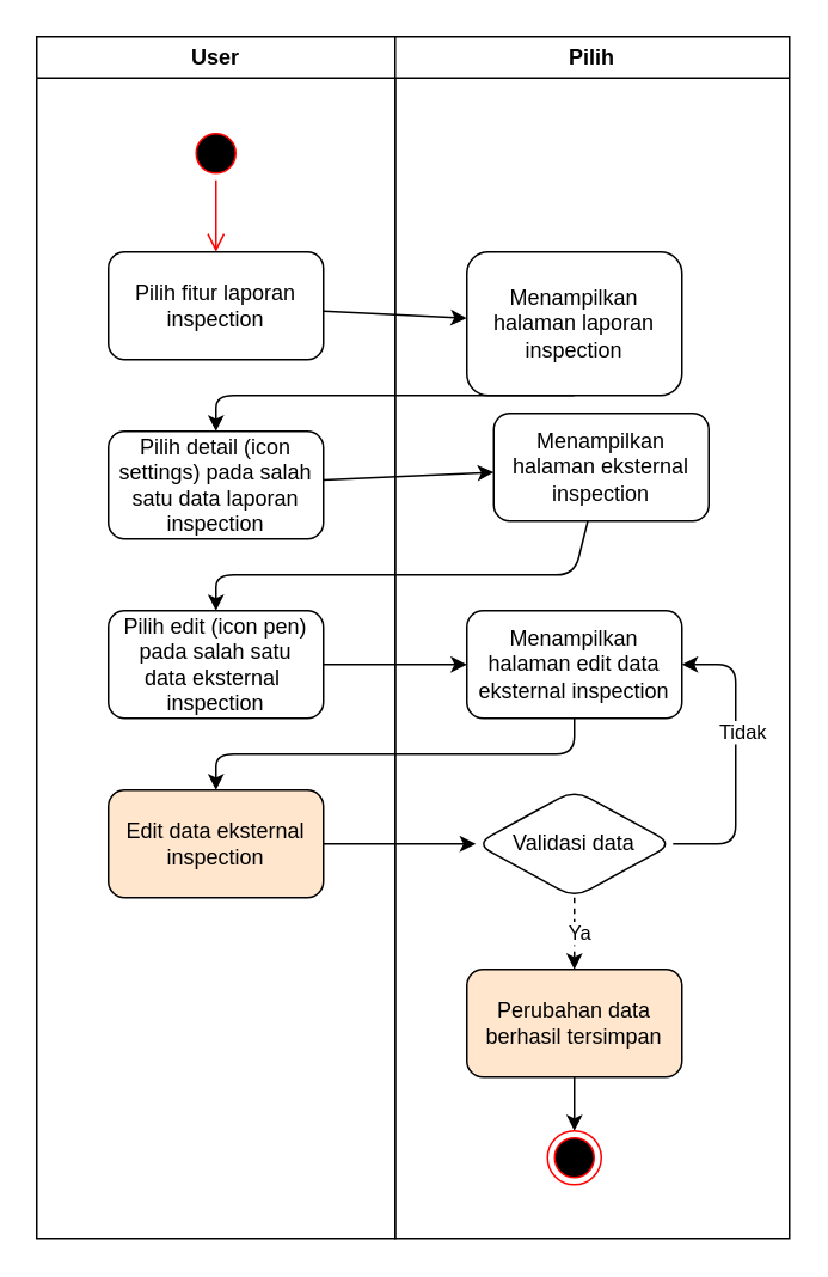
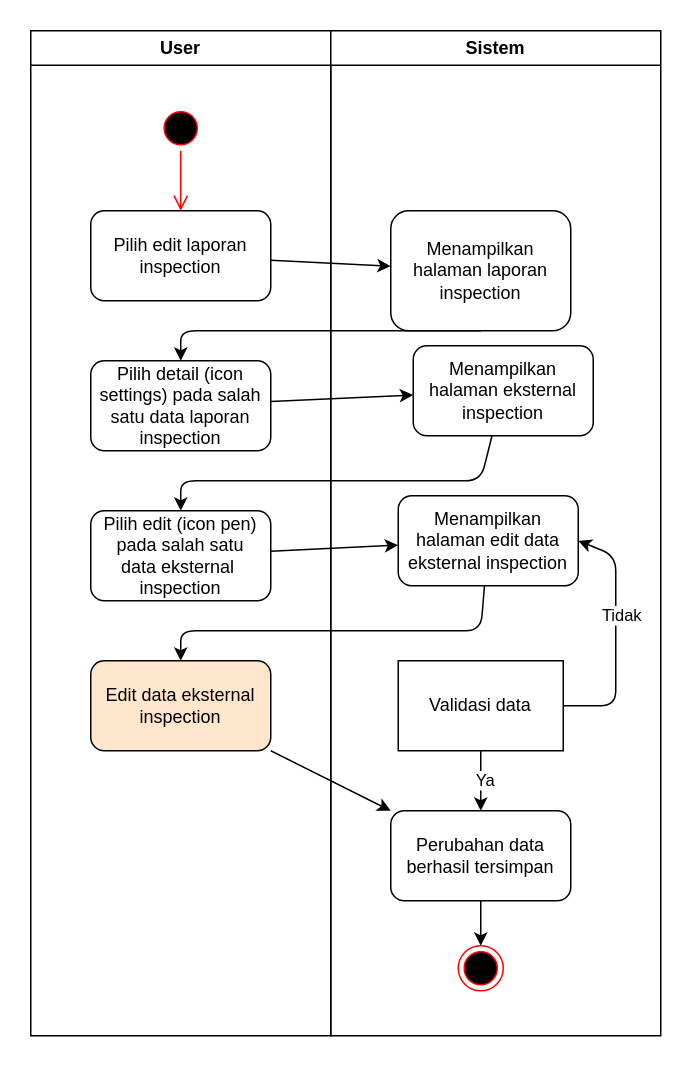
- <mxCell id="9" value="Pilih" style="swimlane;whiteSpace=wrap;html=1;" vertex="1" parent="1"><mxGeometry x="220" y="20" width="220" height="670" as="geometry" /></mxCell>
+ <mxCell id="9" value="Sistem" style="swimlane;whiteSpace=wrap;html=1;" vertex="1" parent="1"><mxGeometry x="220" y="20" width="220" height="670" as="geometry" /></mxCell>
- <mxCell id="5" value="Pilih fitur laporan inspection" style="rounded=1;whiteSpace=wrap;html=1;" vertex="1" parent="2"><mxGeometry x="40" y="120" width="120" height="60" as="geometry" /></mxCell>
+ <mxCell id="5" value="Pilih edit laporan inspection" style="rounded=1;whiteSpace=wrap;html=1;" vertex="1" parent="2"><mxGeometry x="40" y="120" width="120" height="60" as="geometry" /></mxCell>
- <mxCell id="12" value="Menampilkan halaman edit data eksternal inspection" style="rounded=1;whiteSpace=wrap;html=1;" vertex="1" parent="9"><mxGeometry x="40" y="320" width="120" height="60" as="geometry" /></mxCell>
+ <mxCell id="12" value="Menampilkan halaman edit data eksternal inspection" style="rounded=1;whiteSpace=wrap;html=1;" vertex="1" parent="9"><mxGeometry x="45" y="310" width="120" height="60" as="geometry" /></mxCell>
- <mxCell id="27" value="" style="edgeStyle=none;html=1;" edge="1" parent="1" source="8" target="17"><mxGeometry relative="1" as="geometry" /></mxCell>
+ <mxCell id="27" value="" style="edgeStyle=none;html=1;" edge="1" parent="1" source="8" target="19"><mxGeometry relative="1" as="geometry" /></mxCell>
- <mxCell id="17" value="Validasi data" style="rhombus;whiteSpace=wrap;html=1;rounded=1;" vertex="1" parent="9"><mxGeometry x="45" y="420" width="110" height="60" as="geometry" /></mxCell>
+ <mxCell id="17" value="Validasi data" style="whiteSpace=wrap;html=1;rounded=0;" vertex="1" parent="9"><mxGeometry x="45" y="420" width="110" height="60" as="geometry" /></mxCell>
- <mxCell id="15" value="" style="edgeStyle=none;html=1;dashed=1;" edge="1" parent="9" source="17" target="19"><mxGeometry relative="1" as="geometry" /></mxCell>
+ <mxCell id="15" value="" style="edgeStyle=none;html=1;" edge="1" parent="9" source="17" target="19"><mxGeometry relative="1" as="geometry" /></mxCell>
- <mxCell id="19" value="Perubahan data berhasil tersimpan" style="whiteSpace=wrap;html=1;rounded=1;fillColor=#ffe6cc;" vertex="1" parent="9"><mxGeometry x="40" y="520" width="120" height="60" as="geometry" /></mxCell>
+ <mxCell id="19" value="Perubahan data berhasil tersimpan" style="whiteSpace=wrap;html=1;rounded=1;" vertex="1" parent="9"><mxGeometry x="40" y="520" width="120" height="60" as="geometry" /></mxCell>
